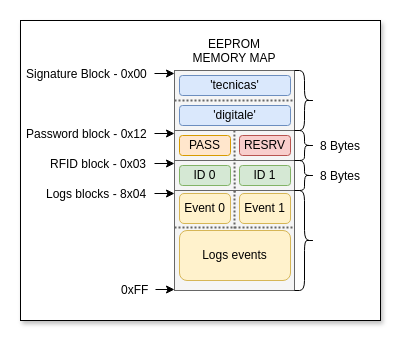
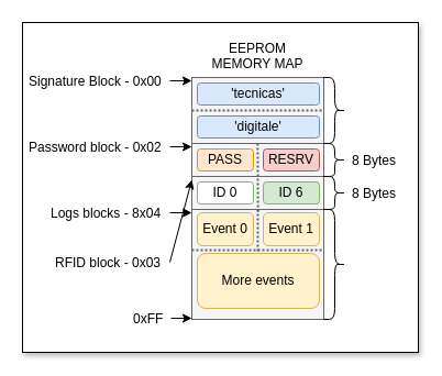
- <mxCell id="9" value="Password block - 0x12" style="text;strokeColor=none;fillColor=none;align=left;verticalAlign=top;spacingLeft=4;spacingRight=4;overflow=hidden;rotatable=0;points=[[0,0.5],[1,0.5]];portConstraint=eastwest;" parent="1" vertex="1"><mxGeometry x="20" y="120" width="134" height="26" as="geometry" /></mxCell>
+ <mxCell id="9" value="Password block - 0x02" style="text;strokeColor=none;fillColor=none;align=left;verticalAlign=top;spacingLeft=4;spacingRight=4;overflow=hidden;rotatable=0;points=[[0,0.5],[1,0.5]];portConstraint=eastwest;" parent="1" vertex="1"><mxGeometry x="20" y="120" width="134" height="26" as="geometry" /></mxCell>
- <mxCell id="11" value="RFID block - 0x03" style="text;strokeColor=none;fillColor=none;align=left;verticalAlign=top;spacingLeft=4;spacingRight=4;overflow=hidden;rotatable=0;points=[[0,0.5],[1,0.5]];portConstraint=eastwest;" parent="1" vertex="1"><mxGeometry x="44" y="150" width="110" height="26" as="geometry" /></mxCell>
+ <mxCell id="11" value="RFID block - 0x03" style="text;strokeColor=none;fillColor=none;align=left;verticalAlign=top;spacingLeft=4;spacingRight=4;overflow=hidden;rotatable=0;points=[[0,0.5],[1,0.5]];portConstraint=eastwest;" parent="1" vertex="1"><mxGeometry x="44" y="225" width="110" height="26" as="geometry" /></mxCell>
- <mxCell id="31" value="ID 0" style="rounded=1;whiteSpace=wrap;html=1;align=center;fillColor=#d5e8d4;strokeColor=#82b366;" parent="1" vertex="1"><mxGeometry x="179" y="165" width="51" height="20" as="geometry" /></mxCell>
+ <mxCell id="31" value="ID 0" style="rounded=1;whiteSpace=wrap;html=1;align=center;fillColor=#ffffff;strokeColor=#82b366;" parent="1" vertex="1"><mxGeometry x="179" y="165" width="51" height="20" as="geometry" /></mxCell>
- <mxCell id="32" value="ID 1" style="rounded=1;whiteSpace=wrap;html=1;align=center;fillColor=#d5e8d4;strokeColor=#82b366;" parent="1" vertex="1"><mxGeometry x="239" y="165" width="51" height="20" as="geometry" /></mxCell>
+ <mxCell id="32" value="ID 6" style="rounded=1;whiteSpace=wrap;html=1;align=center;fillColor=#d5e8d4;strokeColor=#82b366;" parent="1" vertex="1"><mxGeometry x="239" y="165" width="51" height="20" as="geometry" /></mxCell>
- <mxCell id="34" value="Logs events" style="rounded=1;whiteSpace=wrap;html=1;align=center;fillColor=#fff2cc;strokeColor=#d6b656;" parent="1" vertex="1"><mxGeometry x="179" y="230" width="111" height="50" as="geometry" /></mxCell>
+ <mxCell id="34" value="More events" style="rounded=1;whiteSpace=wrap;html=1;align=center;fillColor=#fff2cc;strokeColor=#d6b656;" parent="1" vertex="1"><mxGeometry x="179" y="230" width="111" height="50" as="geometry" /></mxCell>
